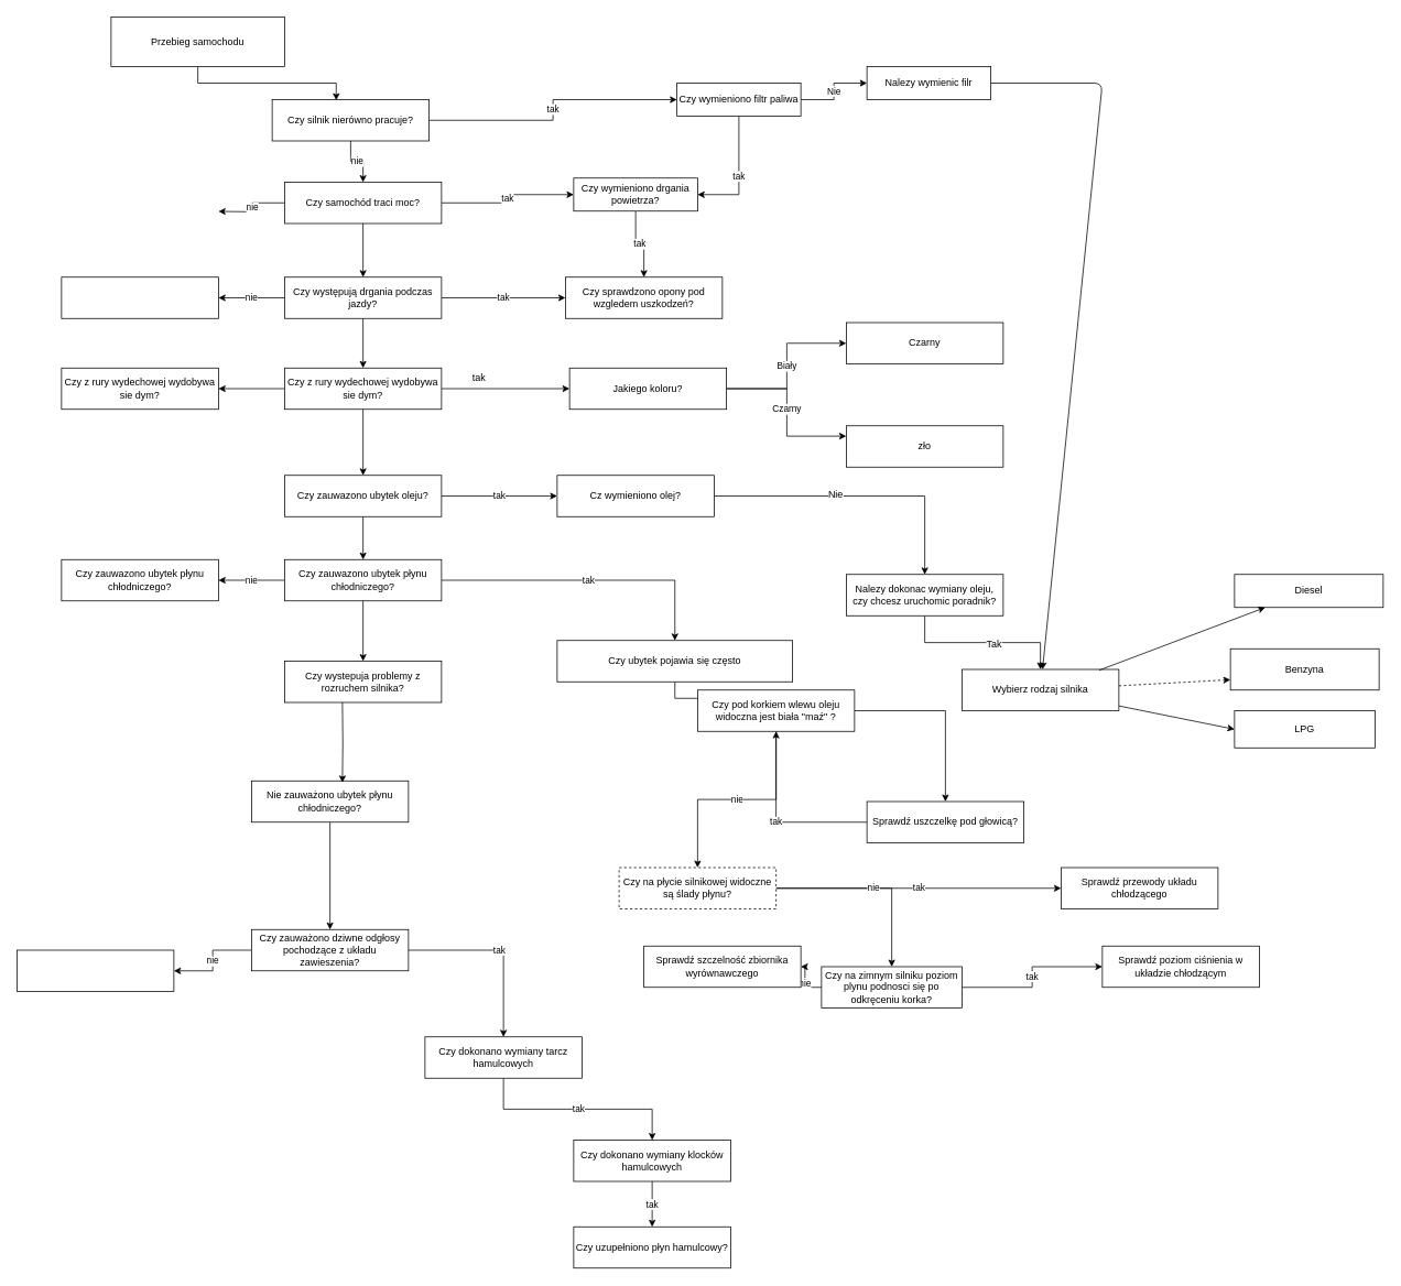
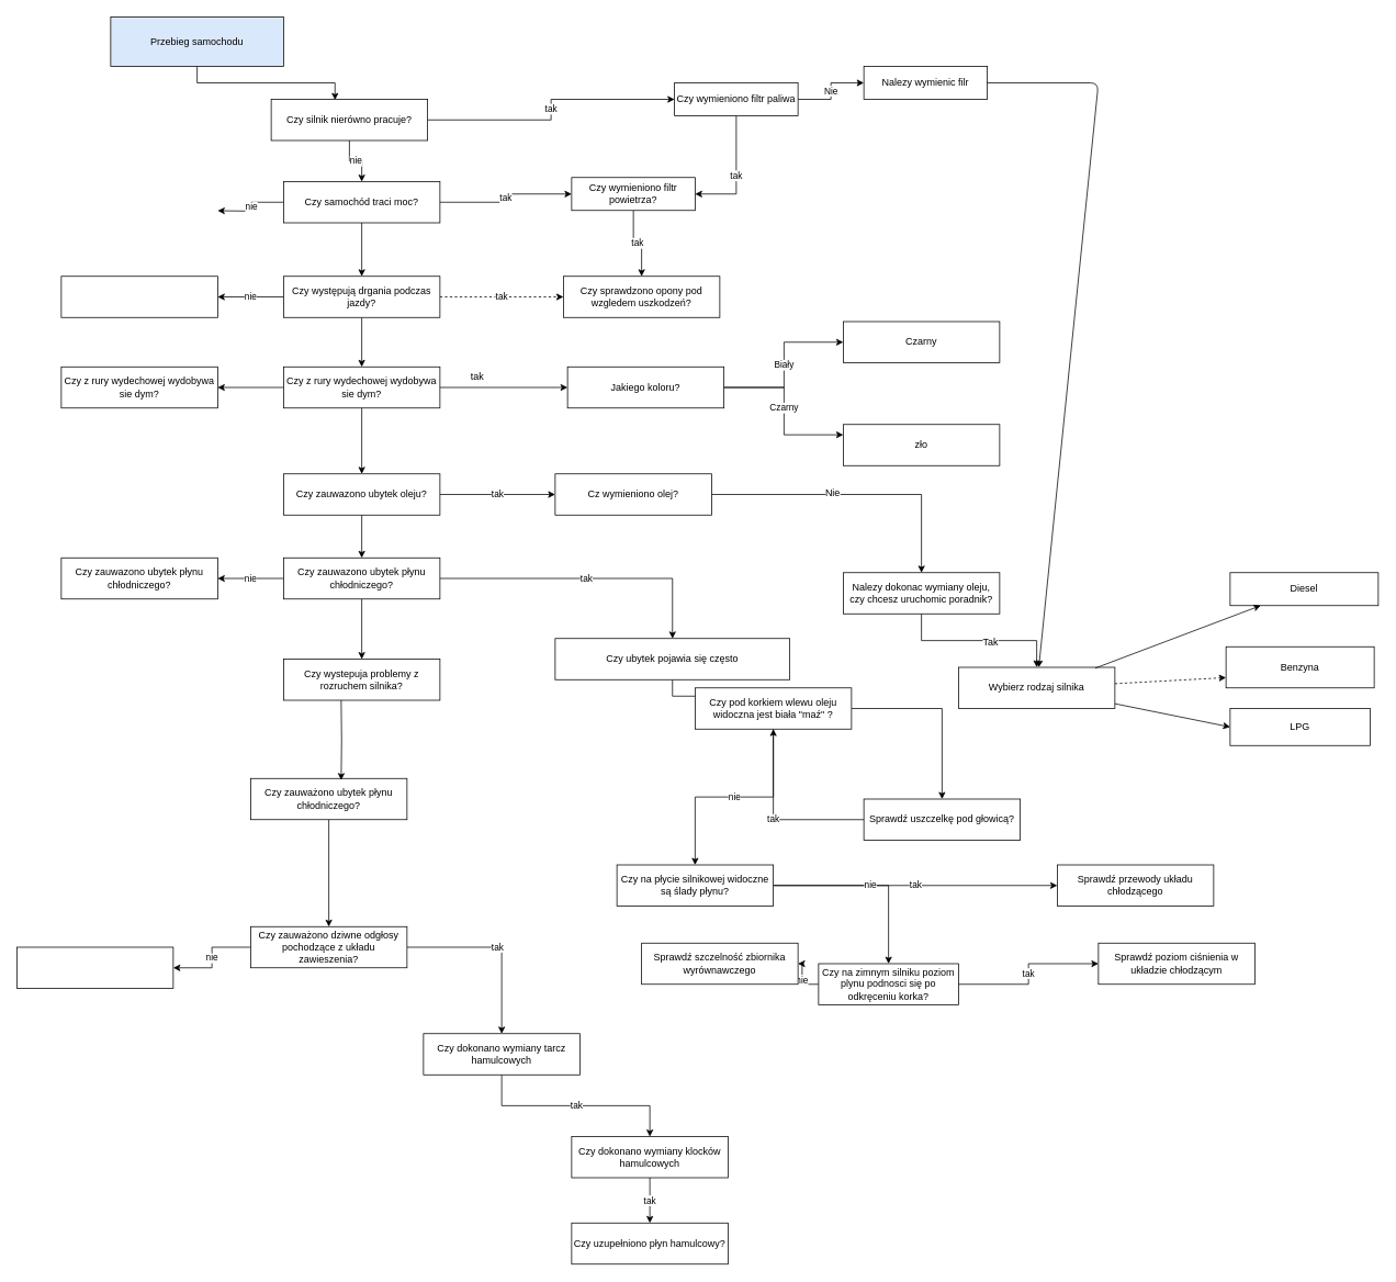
- <mxCell id="3" value="Przebieg samochodu" style="rounded=0;whiteSpace=wrap;html=1;" parent="1" vertex="1"><mxGeometry x="134" y="20" width="210" height="60" as="geometry" /></mxCell>
+ <mxCell id="3" value="Przebieg samochodu" style="rounded=0;whiteSpace=wrap;html=1;fillColor=#dae8fc;" parent="1" vertex="1"><mxGeometry x="134" y="20" width="210" height="60" as="geometry" /></mxCell>
- <mxCell id="76" value="Czy wymieniono drgania powietrza?" style="rounded=0;whiteSpace=wrap;html=1;" parent="1" vertex="1"><mxGeometry x="694" y="215" width="150" height="40" as="geometry" /></mxCell>
+ <mxCell id="76" value="Czy wymieniono filtr powietrza?" style="rounded=0;whiteSpace=wrap;html=1;" parent="1" vertex="1"><mxGeometry x="694" y="215" width="150" height="40" as="geometry" /></mxCell>
- <mxCell id="16" value="tak" style="edgeStyle=orthogonalEdgeStyle;rounded=0;orthogonalLoop=1;jettySize=auto;html=1;" parent="1" source="18" target="20" edge="1"><mxGeometry relative="1" as="geometry" /></mxCell>
+ <mxCell id="16" value="tak" style="edgeStyle=orthogonalEdgeStyle;rounded=0;orthogonalLoop=1;jettySize=auto;html=1;dashed=1;" parent="1" source="18" target="20" edge="1"><mxGeometry relative="1" as="geometry" /></mxCell>
- <mxCell id="61" value="Nie zauważono ubytek płynu chłodniczego?" style="rounded=0;whiteSpace=wrap;html=1;" parent="1" vertex="1"><mxGeometry x="304" y="945" width="190" height="50" as="geometry" /></mxCell>
+ <mxCell id="61" value="Czy zauważono ubytek płynu chłodniczego?" style="rounded=0;whiteSpace=wrap;html=1;" parent="1" vertex="1"><mxGeometry x="304" y="945" width="190" height="50" as="geometry" /></mxCell>
- <mxCell id="50" value="Czy na płycie silnikowej widoczne są ślady płynu?" style="rounded=0;whiteSpace=wrap;html=1;dashed=1;" vertex="1" parent="1"><mxGeometry x="749" y="1050" width="190" height="50" as="geometry" /></mxCell>
+ <mxCell id="50" value="Czy na płycie silnikowej widoczne są ślady płynu?" style="rounded=0;whiteSpace=wrap;html=1;" vertex="1" parent="1"><mxGeometry x="749" y="1050" width="190" height="50" as="geometry" /></mxCell>
